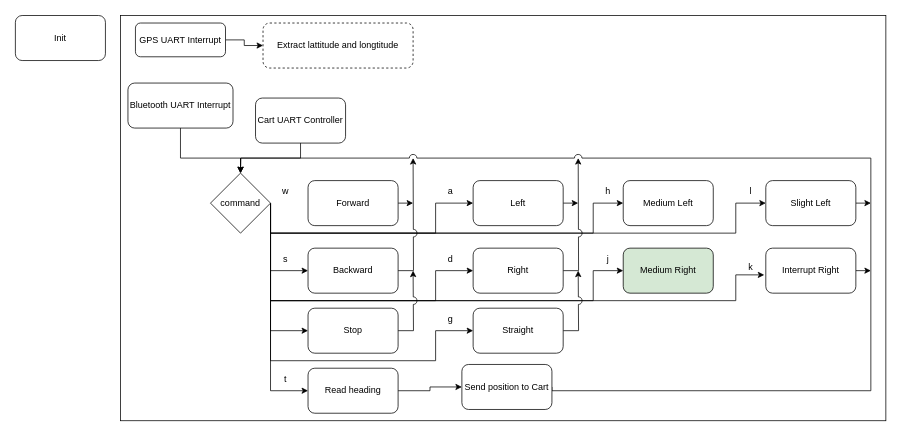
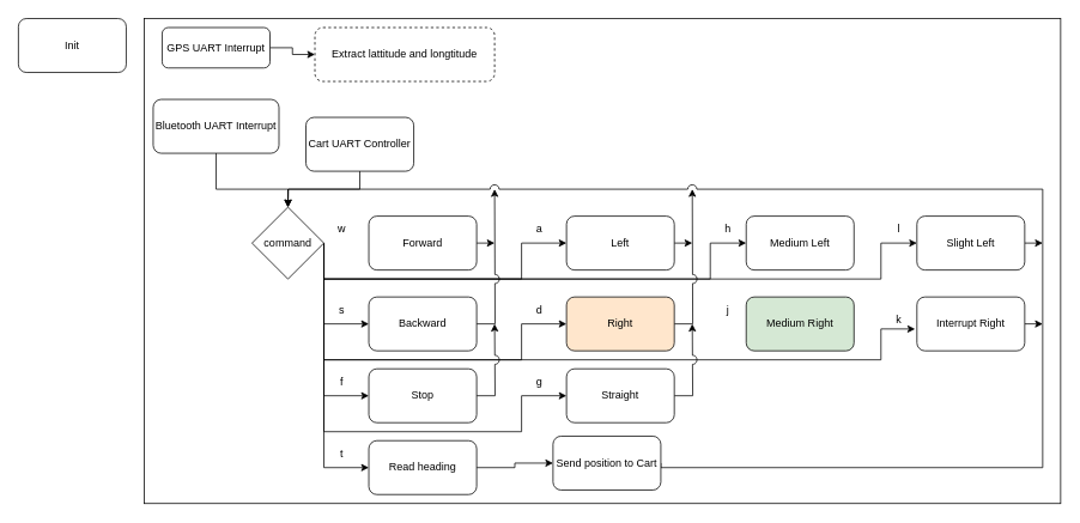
- <mxCell id="30" value="Right" style="rounded=1;whiteSpace=wrap;html=1;" vertex="1" parent="1"><mxGeometry x="630" y="330" width="120" height="60" as="geometry" /></mxCell>
+ <mxCell id="30" value="Right" style="rounded=1;whiteSpace=wrap;html=1;fillColor=#ffe6cc;" vertex="1" parent="1"><mxGeometry x="630" y="330" width="120" height="60" as="geometry" /></mxCell>
- <mxCell id="18" style="edgeStyle=orthogonalEdgeStyle;rounded=0;sketch=0;jumpStyle=arc;jumpSize=10;orthogonalLoop=1;jettySize=auto;html=1;exitX=1;exitY=0.5;exitDx=0;exitDy=0;entryX=0;entryY=0.5;entryDx=0;entryDy=0;shadow=0;" edge="1" parent="1" source="20" target="40"><mxGeometry relative="1" as="geometry"><Array as="points"><mxPoint x="360" y="400" /><mxPoint x="790" y="400" /><mxPoint x="790" y="360" /></Array></mxGeometry></mxCell>
+ <mxCell id="45" value="f" style="text;html=1;strokeColor=none;fillColor=none;align=center;verticalAlign=middle;whiteSpace=wrap;rounded=0;" vertex="1" parent="1"><mxGeometry x="350" y="410" width="60" height="30" as="geometry" /></mxCell>
